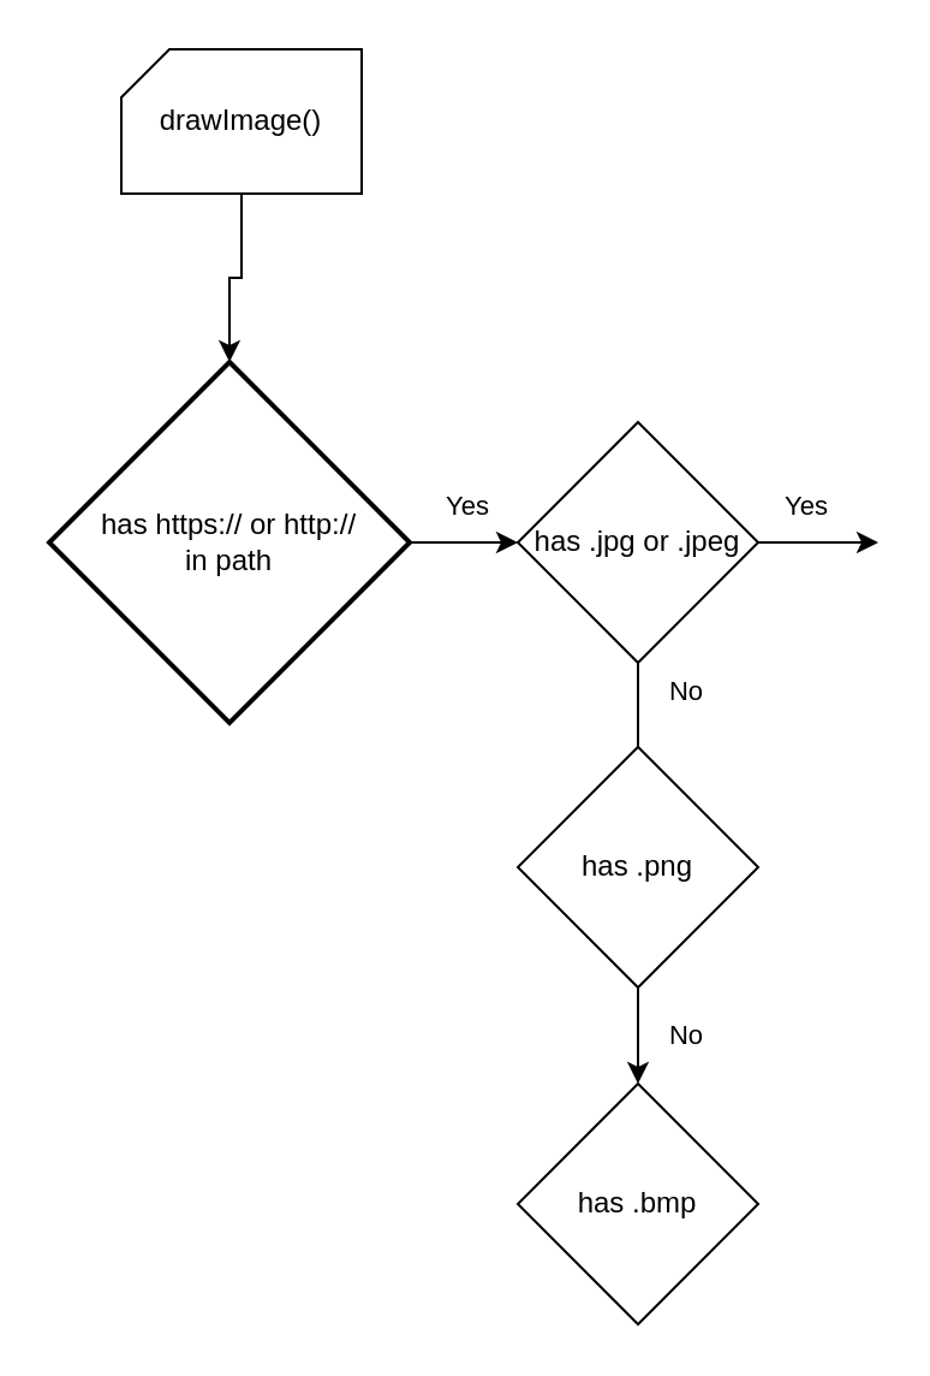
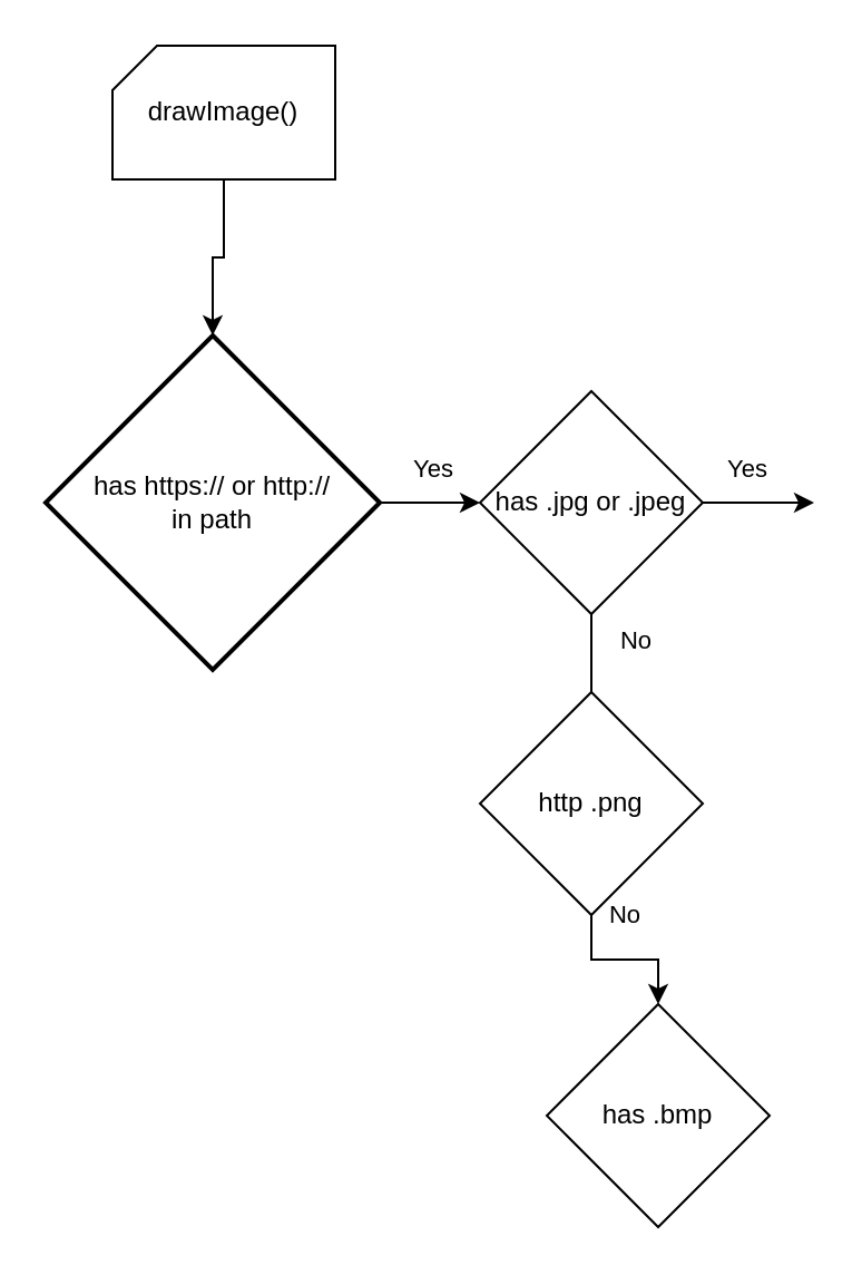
- <mxCell id="11" value="has .png" style="rhombus;whiteSpace=wrap;html=1;" vertex="1" parent="1"><mxGeometry x="215" y="310" width="100" height="100" as="geometry" /></mxCell>
+ <mxCell id="11" value="http .png" style="rhombus;whiteSpace=wrap;html=1;" vertex="1" parent="1"><mxGeometry x="215" y="310" width="100" height="100" as="geometry" /></mxCell>
- <mxCell id="12" value="has .bmp" style="rhombus;whiteSpace=wrap;html=1;" vertex="1" parent="1"><mxGeometry x="215" y="450" width="100" height="100" as="geometry" /></mxCell>
+ <mxCell id="12" value="has .bmp" style="rhombus;whiteSpace=wrap;html=1;" vertex="1" parent="1"><mxGeometry x="245" y="450" width="100" height="100" as="geometry" /></mxCell>
